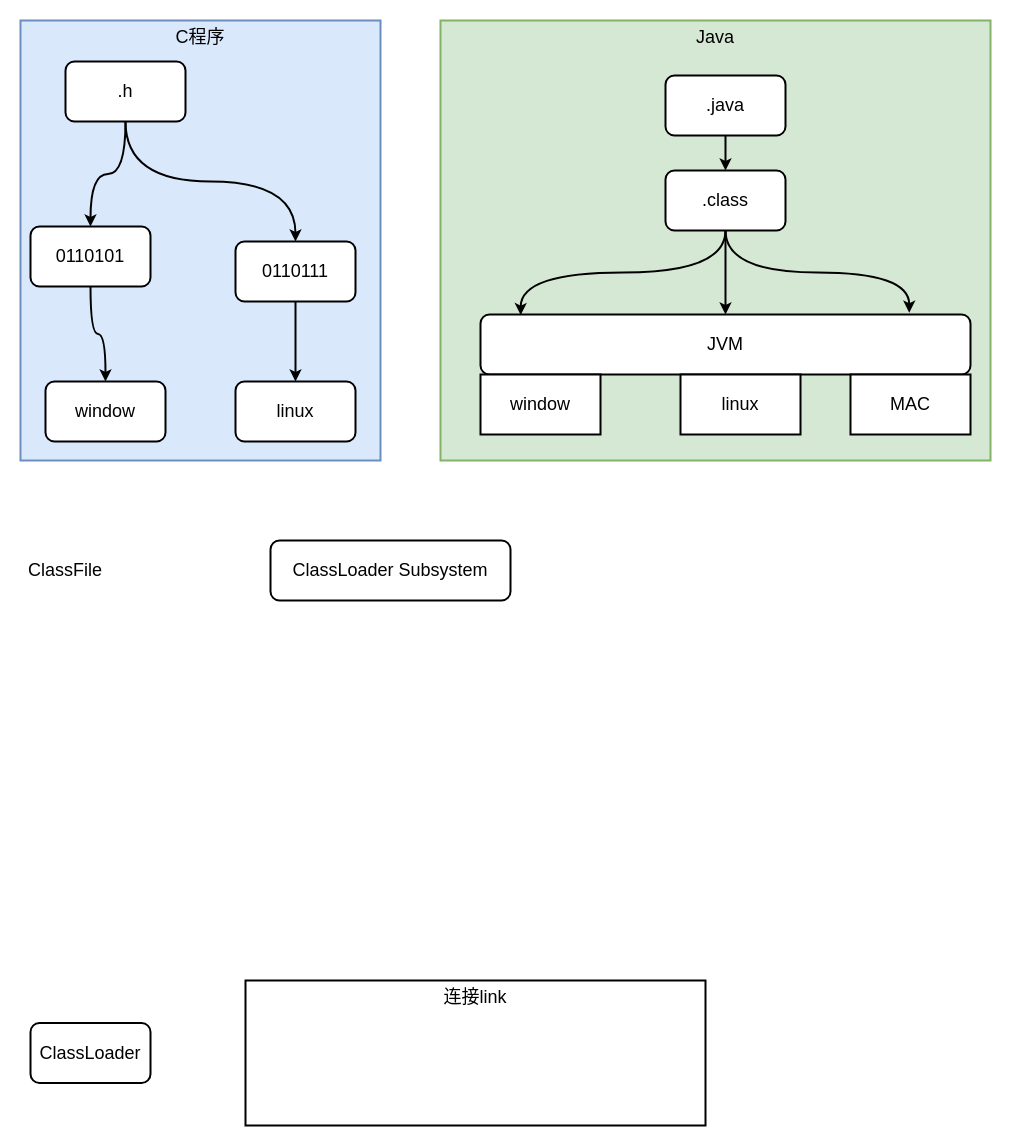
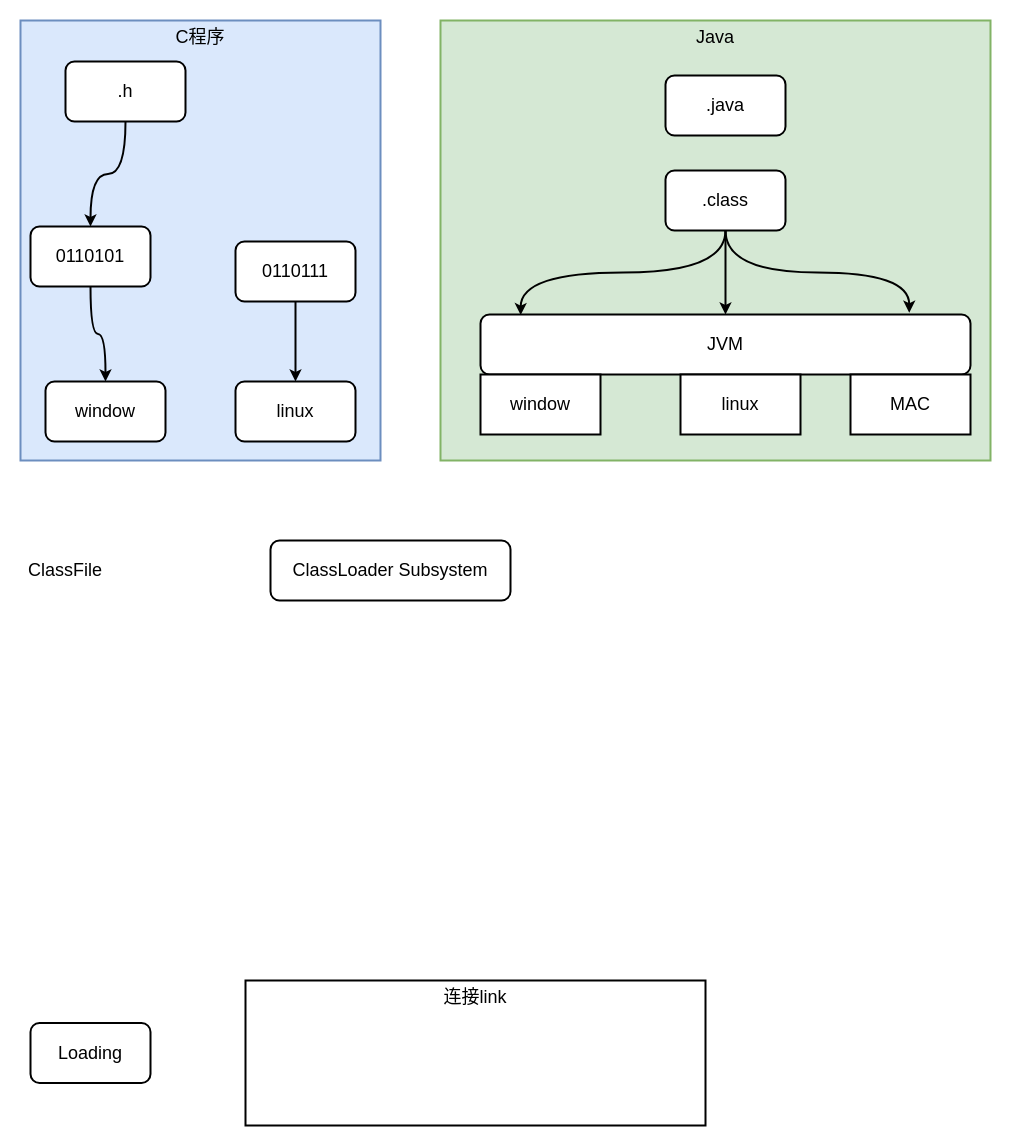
- <mxCell id="13" style="edgeStyle=orthogonalEdgeStyle;curved=1;rounded=0;orthogonalLoop=1;jettySize=auto;html=1;fontSize=18;strokeWidth=2;" parent="1" source="14" target="18" edge="1"><mxGeometry relative="1" as="geometry" /></mxCell>
- <mxCell id="4" style="edgeStyle=orthogonalEdgeStyle;curved=1;rounded=0;orthogonalLoop=1;jettySize=auto;html=1;fontSize=18;exitX=0.5;exitY=1;exitDx=0;exitDy=0;strokeWidth=2;" parent="1" source="5" target="9" edge="1"><mxGeometry relative="1" as="geometry" /></mxCell>
- <mxCell id="25" value="ClassLoader" style="rounded=1;whiteSpace=wrap;html=1;fontSize=18;strokeWidth=2;" parent="1" vertex="1"><mxGeometry x="30" y="1022.5" width="120" height="60" as="geometry" /></mxCell>
+ <mxCell id="25" value="Loading" style="rounded=1;whiteSpace=wrap;html=1;fontSize=18;strokeWidth=2;" parent="1" vertex="1"><mxGeometry x="30" y="1022.5" width="120" height="60" as="geometry" /></mxCell>
